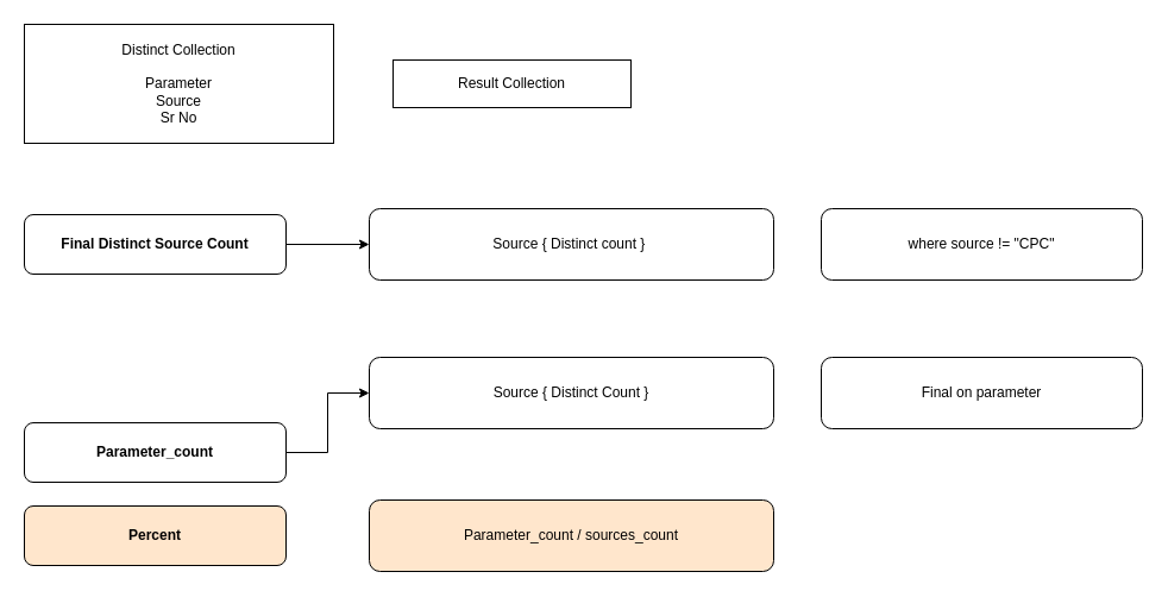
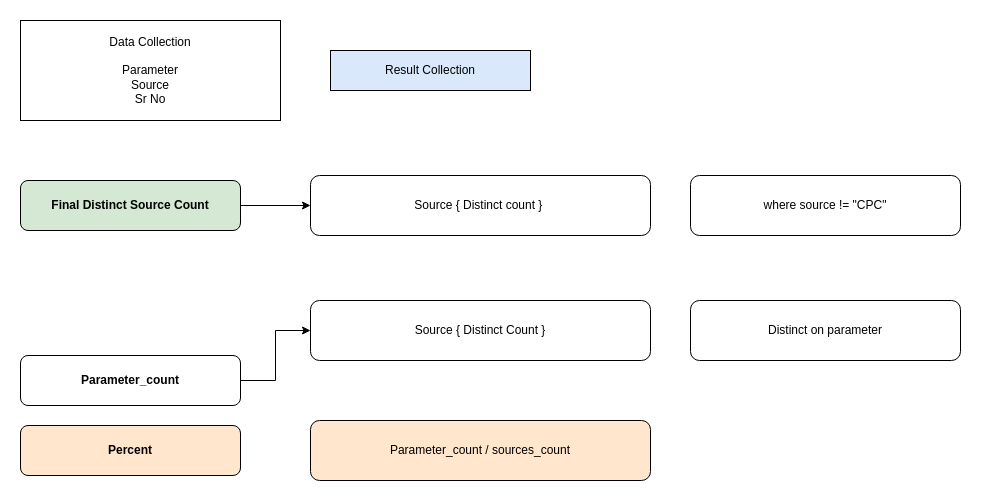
- <mxCell id="2" value="Distinct Collection&lt;br&gt;&lt;br&gt;Parameter&lt;br&gt;Source&lt;br&gt;Sr No" style="rounded=0;whiteSpace=wrap;html=1;" vertex="1" parent="1"><mxGeometry x="20" y="20" width="260" height="100" as="geometry" /></mxCell>
+ <mxCell id="2" value="Data Collection&lt;br&gt;&lt;br&gt;Parameter&lt;br&gt;Source&lt;br&gt;Sr No" style="rounded=0;whiteSpace=wrap;html=1;" vertex="1" parent="1"><mxGeometry x="20" y="20" width="260" height="100" as="geometry" /></mxCell>
- <mxCell id="3" value="Result Collection" style="rounded=0;whiteSpace=wrap;html=1;" vertex="1" parent="1"><mxGeometry x="330" y="50" width="200" height="40" as="geometry" /></mxCell>
+ <mxCell id="3" value="Result Collection" style="rounded=0;whiteSpace=wrap;html=1;fillColor=#dae8fc;" vertex="1" parent="1"><mxGeometry x="330" y="50" width="200" height="40" as="geometry" /></mxCell>
- <mxCell id="7" value="&lt;b&gt;Final Distinct Source Count&lt;/b&gt;" style="rounded=1;whiteSpace=wrap;html=1;" vertex="1" parent="1"><mxGeometry x="20" y="180" width="220" height="50" as="geometry" /></mxCell>
+ <mxCell id="7" value="&lt;b&gt;Final Distinct Source Count&lt;/b&gt;" style="rounded=1;whiteSpace=wrap;html=1;fillColor=#d5e8d4;" vertex="1" parent="1"><mxGeometry x="20" y="180" width="220" height="50" as="geometry" /></mxCell>
- <mxCell id="13" value="Final on parameter" style="rounded=1;whiteSpace=wrap;html=1;" vertex="1" parent="1"><mxGeometry x="690" y="300" width="270" height="60" as="geometry" /></mxCell>
+ <mxCell id="13" value="Distinct on parameter" style="rounded=1;whiteSpace=wrap;html=1;" vertex="1" parent="1"><mxGeometry x="690" y="300" width="270" height="60" as="geometry" /></mxCell>
